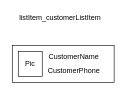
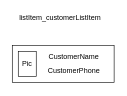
- <mxCell id="6" value="Pic" style="rounded=0;whiteSpace=wrap;html=1;" vertex="1" parent="2"><mxGeometry x="10" y="10.39" width="40" height="41.58" as="geometry" /></mxCell>
+ <mxCell id="6" value="Pic" style="rounded=0;whiteSpace=wrap;html=1;" vertex="1" parent="2"><mxGeometry x="10" y="10.39" width="30" height="41.58" as="geometry" /></mxCell>
